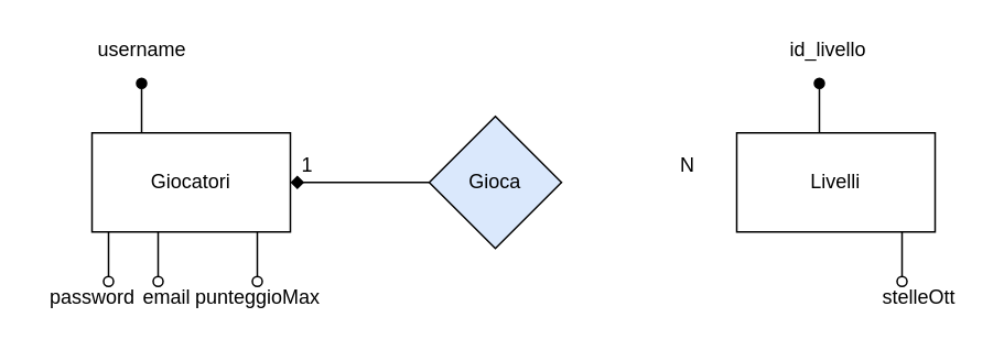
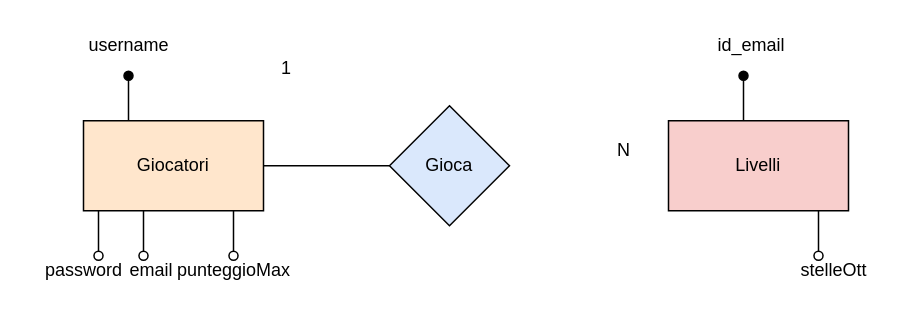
- <mxCell id="19" value="&lt;font style=&quot;vertical-align: inherit&quot;&gt;&lt;font style=&quot;vertical-align: inherit&quot;&gt;id_livello&lt;/font&gt;&lt;/font&gt;" style="text;html=1;align=center;verticalAlign=middle;resizable=0;points=[];autosize=1;strokeColor=none;" parent="1" vertex="1"><mxGeometry x="470" y="20" width="60" height="20" as="geometry" /></mxCell>
+ <mxCell id="19" value="&lt;font style=&quot;vertical-align: inherit&quot;&gt;&lt;font style=&quot;vertical-align: inherit&quot;&gt;id_email&lt;/font&gt;&lt;/font&gt;" style="text;html=1;align=center;verticalAlign=middle;resizable=0;points=[];autosize=1;strokeColor=none;" parent="1" vertex="1"><mxGeometry x="470" y="20" width="60" height="20" as="geometry" /></mxCell>
- <mxCell id="14" value="&lt;font style=&quot;vertical-align: inherit&quot;&gt;&lt;font style=&quot;vertical-align: inherit&quot;&gt;1&lt;/font&gt;&lt;/font&gt;" style="text;html=1;align=center;verticalAlign=middle;resizable=0;points=[];autosize=1;" parent="1" vertex="1"><mxGeometry x="175" y="90" width="20" height="20" as="geometry" /></mxCell>
+ <mxCell id="14" value="&lt;font style=&quot;vertical-align: inherit&quot;&gt;&lt;font style=&quot;vertical-align: inherit&quot;&gt;1&lt;/font&gt;&lt;/font&gt;" style="text;html=1;align=center;verticalAlign=middle;resizable=0;points=[];autosize=1;" parent="1" vertex="1"><mxGeometry x="180" y="35" width="20" height="20" as="geometry" /></mxCell>
- <mxCell id="2" value="&lt;font style=&quot;vertical-align: inherit&quot;&gt;&lt;font style=&quot;vertical-align: inherit&quot;&gt;&lt;font style=&quot;vertical-align: inherit&quot;&gt;&lt;font style=&quot;vertical-align: inherit&quot;&gt;Giocatori&lt;/font&gt;&lt;/font&gt;&lt;/font&gt;&lt;/font&gt;" style="rounded=0;whiteSpace=wrap;html=1;" parent="1" vertex="1"><mxGeometry x="55" y="80" width="120" height="60" as="geometry" /></mxCell>
+ <mxCell id="2" value="&lt;font style=&quot;vertical-align: inherit&quot;&gt;&lt;font style=&quot;vertical-align: inherit&quot;&gt;&lt;font style=&quot;vertical-align: inherit&quot;&gt;&lt;font style=&quot;vertical-align: inherit&quot;&gt;Giocatori&lt;/font&gt;&lt;/font&gt;&lt;/font&gt;&lt;/font&gt;" style="rounded=0;whiteSpace=wrap;html=1;fillColor=#ffe6cc;" parent="1" vertex="1"><mxGeometry x="55" y="80" width="120" height="60" as="geometry" /></mxCell>
- <mxCell id="12" value="" style="endArrow=diamond;html=1;fillColor=#000000;entryX=1;entryY=0.5;entryDx=0;entryDy=0;exitX=0;exitY=0.5;exitDx=0;exitDy=0;" parent="1" source="11" target="2" edge="1"><mxGeometry width="50" height="50" relative="1" as="geometry"><mxPoint x="195" y="270" as="sourcePoint" /><mxPoint x="245" y="220" as="targetPoint" /></mxGeometry></mxCell>
+ <mxCell id="12" value="" style="endArrow=none;html=1;fillColor=#000000;entryX=1;entryY=0.5;entryDx=0;entryDy=0;exitX=0;exitY=0.5;exitDx=0;exitDy=0;" parent="1" source="11" target="2" edge="1"><mxGeometry width="50" height="50" relative="1" as="geometry"><mxPoint x="195" y="270" as="sourcePoint" /><mxPoint x="245" y="220" as="targetPoint" /></mxGeometry></mxCell>
- <mxCell id="7" value="&lt;font style=&quot;vertical-align: inherit&quot;&gt;&lt;font style=&quot;vertical-align: inherit&quot;&gt;&lt;font style=&quot;vertical-align: inherit&quot;&gt;&lt;font style=&quot;vertical-align: inherit&quot;&gt;Livelli&lt;/font&gt;&lt;/font&gt;&lt;/font&gt;&lt;/font&gt;" style="rounded=0;whiteSpace=wrap;html=1;" parent="1" vertex="1"><mxGeometry x="445" y="80" width="120" height="60" as="geometry" /></mxCell>
+ <mxCell id="7" value="&lt;font style=&quot;vertical-align: inherit&quot;&gt;&lt;font style=&quot;vertical-align: inherit&quot;&gt;&lt;font style=&quot;vertical-align: inherit&quot;&gt;&lt;font style=&quot;vertical-align: inherit&quot;&gt;Livelli&lt;/font&gt;&lt;/font&gt;&lt;/font&gt;&lt;/font&gt;" style="rounded=0;whiteSpace=wrap;html=1;fillColor=#f8cecc;" parent="1" vertex="1"><mxGeometry x="445" y="80" width="120" height="60" as="geometry" /></mxCell>
